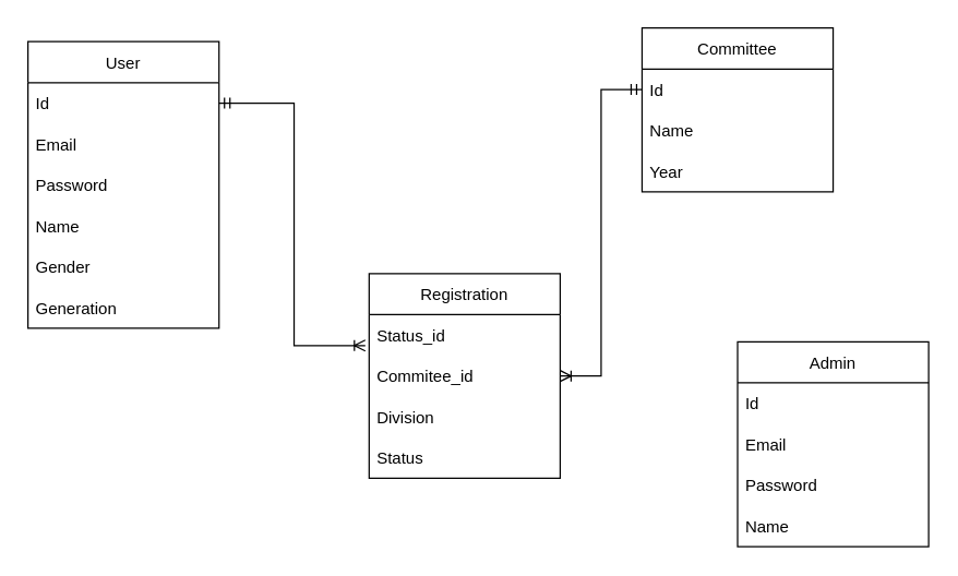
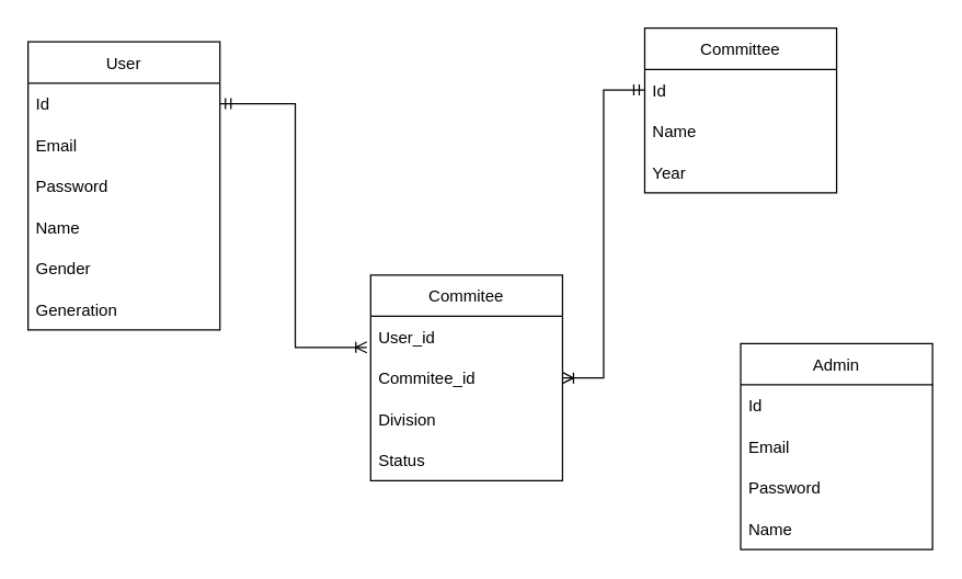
- <mxCell id="13" value="Registration" style="swimlane;fontStyle=0;childLayout=stackLayout;horizontal=1;startSize=30;horizontalStack=0;resizeParent=1;resizeParentMax=0;resizeLast=0;collapsible=1;marginBottom=0;" vertex="1" parent="1"><mxGeometry x="270" y="200" width="140" height="150" as="geometry" /></mxCell>
+ <mxCell id="13" value="Commitee" style="swimlane;fontStyle=0;childLayout=stackLayout;horizontal=1;startSize=30;horizontalStack=0;resizeParent=1;resizeParentMax=0;resizeLast=0;collapsible=1;marginBottom=0;" vertex="1" parent="1"><mxGeometry x="270" y="200" width="140" height="150" as="geometry" /></mxCell>
- <mxCell id="14" value="Status_id" style="text;strokeColor=none;fillColor=none;align=left;verticalAlign=middle;spacingLeft=4;spacingRight=4;overflow=hidden;points=[[0,0.5],[1,0.5]];portConstraint=eastwest;rotatable=0;" vertex="1" parent="13"><mxGeometry y="30" width="140" height="30" as="geometry" /></mxCell>
+ <mxCell id="14" value="User_id" style="text;strokeColor=none;fillColor=none;align=left;verticalAlign=middle;spacingLeft=4;spacingRight=4;overflow=hidden;points=[[0,0.5],[1,0.5]];portConstraint=eastwest;rotatable=0;" vertex="1" parent="13"><mxGeometry y="30" width="140" height="30" as="geometry" /></mxCell>
